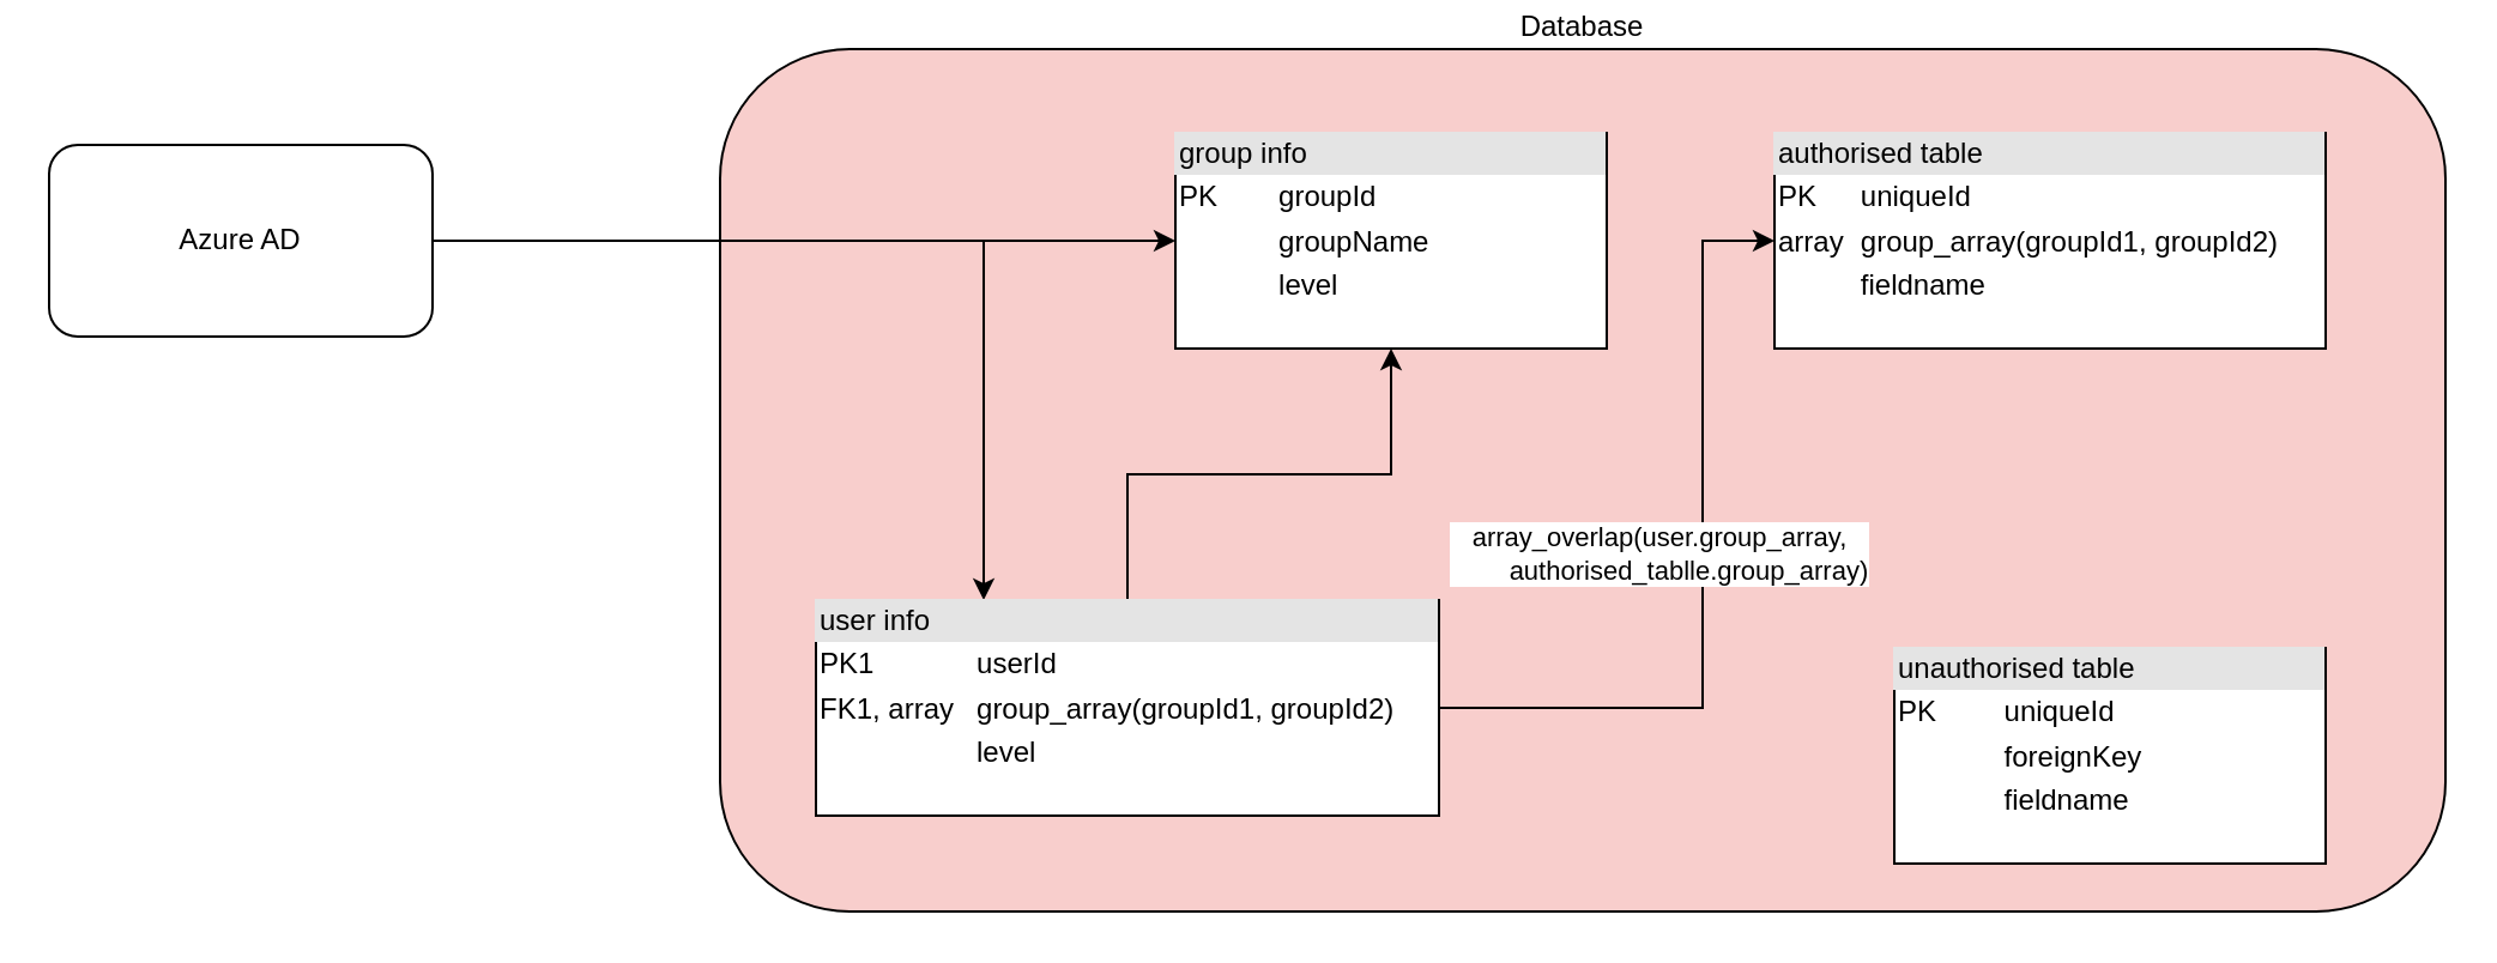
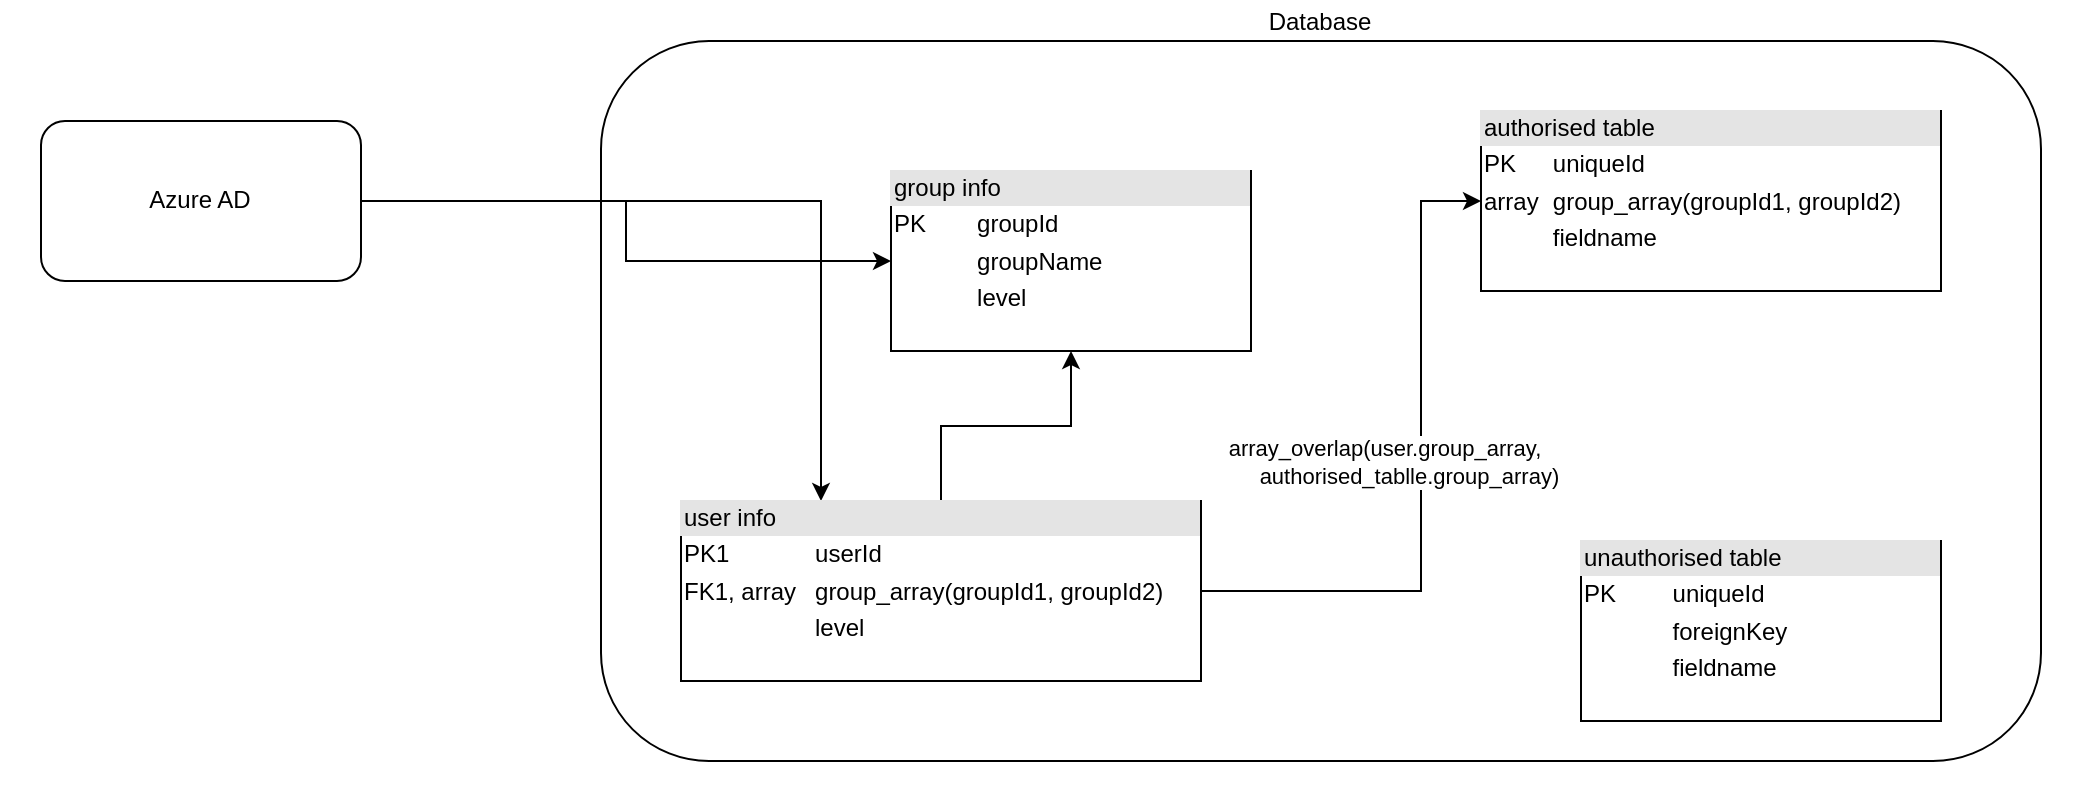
- <mxCell id="12" value="&lt;div style=&quot;box-sizing:border-box;width:100%;background:#e4e4e4;padding:2px;&quot;&gt;group info&lt;/div&gt;&lt;table style=&quot;width:100%;font-size:1em;&quot; cellpadding=&quot;2&quot; cellspacing=&quot;0&quot;&gt;&lt;tbody&gt;&lt;tr&gt;&lt;td&gt;PK&lt;/td&gt;&lt;td&gt;groupId&lt;/td&gt;&lt;/tr&gt;&lt;tr&gt;&lt;td&gt;&lt;br&gt;&lt;/td&gt;&lt;td&gt;groupName&lt;/td&gt;&lt;/tr&gt;&lt;tr&gt;&lt;td&gt;&lt;/td&gt;&lt;td&gt;level&lt;/td&gt;&lt;/tr&gt;&lt;/tbody&gt;&lt;/table&gt;" style="verticalAlign=top;align=left;overflow=fill;html=1;whiteSpace=wrap;" vertex="1" parent="1"><mxGeometry x="490" y="55" width="180" height="90" as="geometry" /></mxCell>
+ <mxCell id="12" value="&lt;div style=&quot;box-sizing:border-box;width:100%;background:#e4e4e4;padding:2px;&quot;&gt;group info&lt;/div&gt;&lt;table style=&quot;width:100%;font-size:1em;&quot; cellpadding=&quot;2&quot; cellspacing=&quot;0&quot;&gt;&lt;tbody&gt;&lt;tr&gt;&lt;td&gt;PK&lt;/td&gt;&lt;td&gt;groupId&lt;/td&gt;&lt;/tr&gt;&lt;tr&gt;&lt;td&gt;&lt;br&gt;&lt;/td&gt;&lt;td&gt;groupName&lt;/td&gt;&lt;/tr&gt;&lt;tr&gt;&lt;td&gt;&lt;/td&gt;&lt;td&gt;level&lt;/td&gt;&lt;/tr&gt;&lt;/tbody&gt;&lt;/table&gt;" style="verticalAlign=top;align=left;overflow=fill;html=1;whiteSpace=wrap;" vertex="1" parent="1"><mxGeometry x="445" y="85" width="180" height="90" as="geometry" /></mxCell>
- <mxCell id="2" value="Database" style="rounded=1;whiteSpace=wrap;html=1;labelPosition=center;verticalLabelPosition=top;align=center;verticalAlign=bottom;fillColor=#f8cecc;" vertex="1" parent="1"><mxGeometry x="300" y="20" width="720" height="360" as="geometry" /></mxCell>
+ <mxCell id="2" value="Database" style="rounded=1;whiteSpace=wrap;html=1;labelPosition=center;verticalLabelPosition=top;align=center;verticalAlign=bottom;" vertex="1" parent="1"><mxGeometry x="300" y="20" width="720" height="360" as="geometry" /></mxCell>
